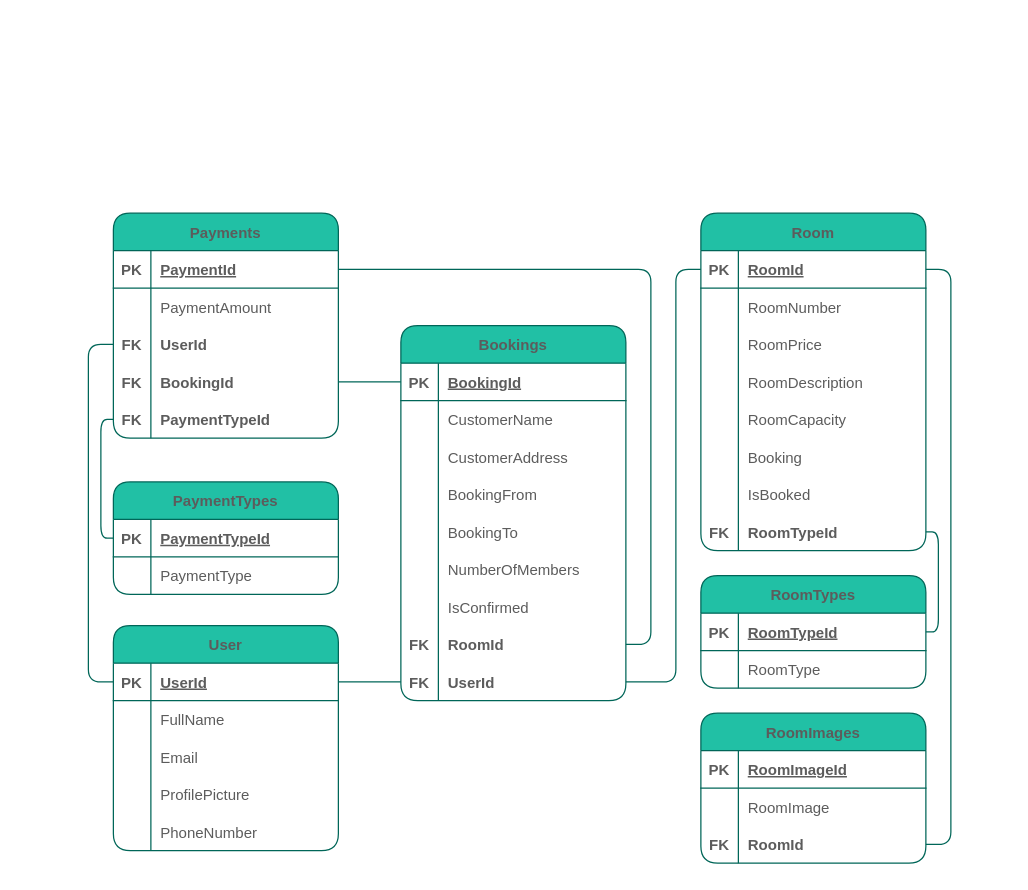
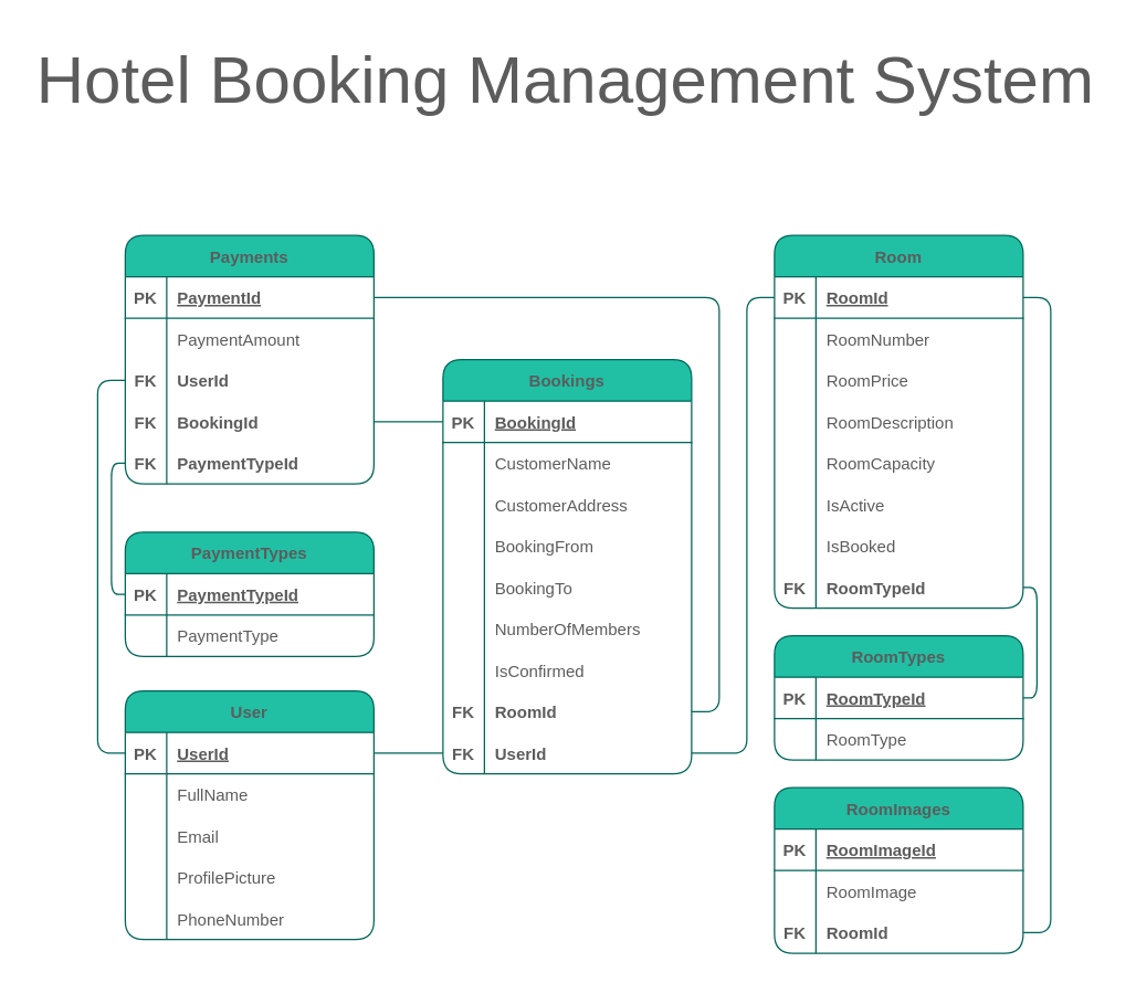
+ <mxCell id="118" value="Hotel Booking Management System" style="text;strokeColor=none;fillColor=none;spacingLeft=4;spacingRight=4;overflow=hidden;rotatable=0;points=[[0,0.5],[1,0.5]];portConstraint=eastwest;fontSize=48;rounded=0;sketch=0;fontColor=#5C5C5C;" vertex="1" parent="1"><mxGeometry x="20" y="20" width="780" height="90" as="geometry" /></mxCell>
- <mxCell id="20" value="Booking" style="shape=partialRectangle;connectable=0;fillColor=none;top=0;left=0;bottom=0;right=0;align=left;spacingLeft=6;overflow=hidden;rounded=1;strokeColor=#006658;fontColor=#5C5C5C;" vertex="1" parent="18"><mxGeometry x="30" width="150" height="30" as="geometry"><mxRectangle width="150" height="30" as="alternateBounds" /></mxGeometry></mxCell>
+ <mxCell id="20" value="IsActive" style="shape=partialRectangle;connectable=0;fillColor=none;top=0;left=0;bottom=0;right=0;align=left;spacingLeft=6;overflow=hidden;rounded=1;strokeColor=#006658;fontColor=#5C5C5C;" vertex="1" parent="18"><mxGeometry x="30" width="150" height="30" as="geometry"><mxRectangle width="150" height="30" as="alternateBounds" /></mxGeometry></mxCell>
